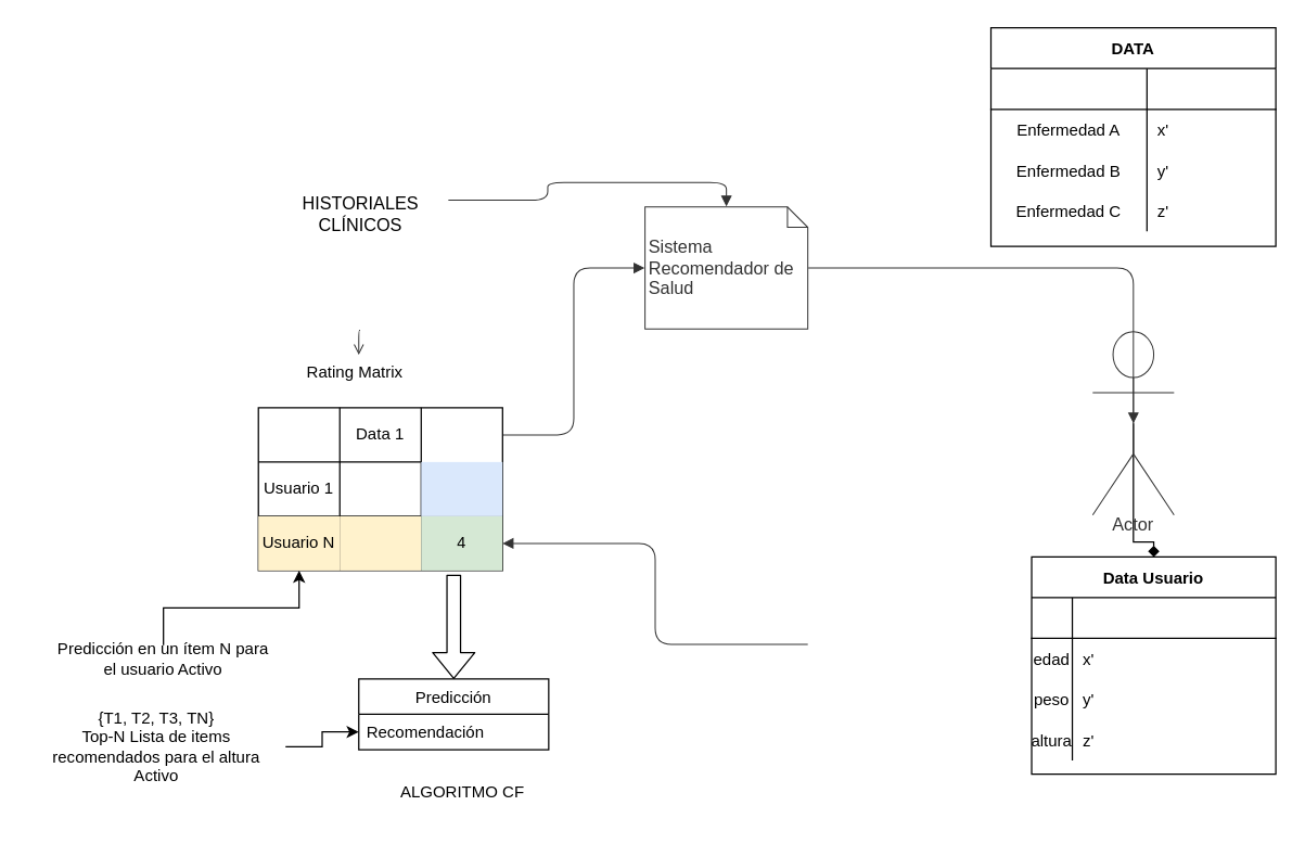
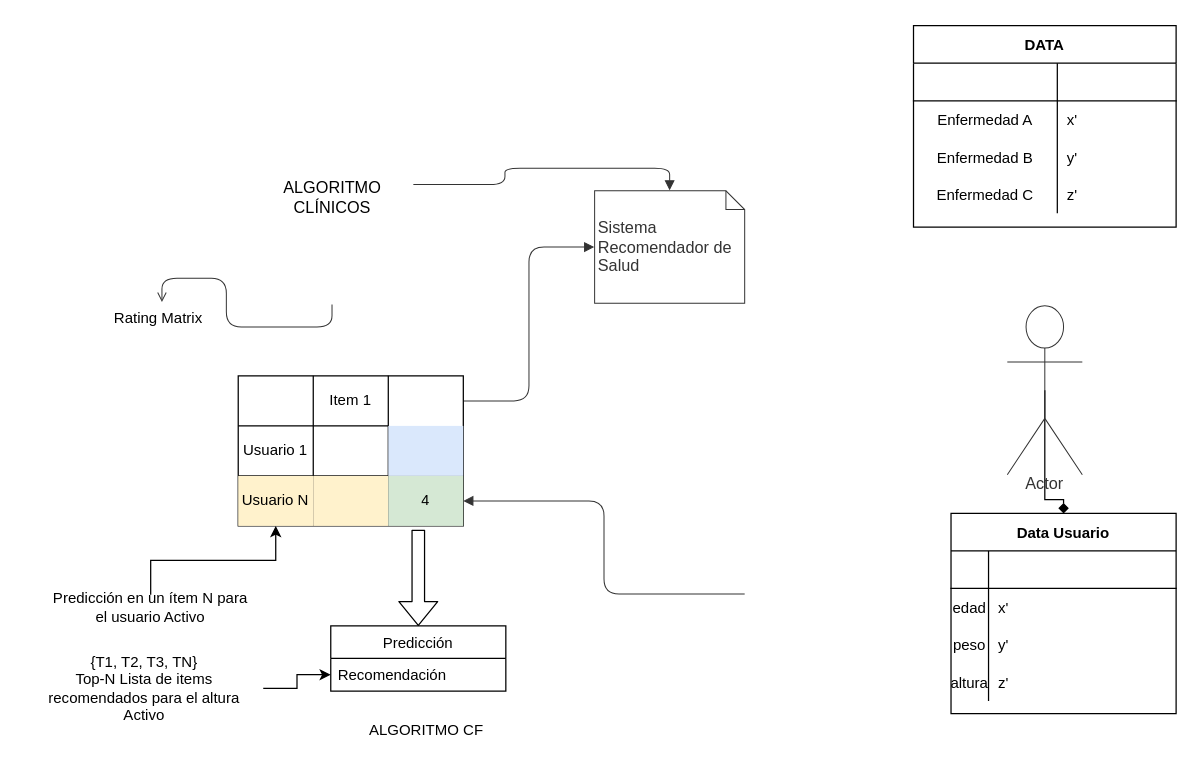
- <mxCell id="11" value="HISTORIALES&lt;br&gt;CLÍNICOS" style="html=1;overflow=block;blockSpacing=1;whiteSpace=wrap;shape=image;whiteSpace=wrap;fontSize=13;spacing=0;strokeColor=none;strokeOpacity=100;strokeWidth=0;image=https://images.lucid.app/images/6cbf0d53-ce0d-482c-adc7-3ac1ee875623/content;imageAspect=0;" vertex="1" parent="1"><mxGeometry x="198.5" y="70" width="133" height="173" as="geometry" /></mxCell>
+ <mxCell id="11" value="ALGORITMO&lt;br&gt;CLÍNICOS" style="html=1;overflow=block;blockSpacing=1;whiteSpace=wrap;shape=image;whiteSpace=wrap;fontSize=13;spacing=0;strokeColor=none;strokeOpacity=100;strokeWidth=0;image=https://images.lucid.app/images/6cbf0d53-ce0d-482c-adc7-3ac1ee875623/content;imageAspect=0;" vertex="1" parent="1"><mxGeometry x="198.5" y="70" width="133" height="173" as="geometry" /></mxCell>
- <mxCell id="6" value="" style="html=1;jettySize=18;whiteSpace=wrap;fontSize=13;strokeColor=#333333;strokeOpacity=100;strokeWidth=0.8;rounded=1;arcSize=24;edgeStyle=orthogonalEdgeStyle;startArrow=none;;endArrow=block;endFill=1;;exitX=1.003;exitY=0.5;exitPerimeter=0;entryX=0.5;entryY=0.5;entryPerimeter=0;" edge="1" parent="1" source="3" target="5"><mxGeometry width="100" height="100" relative="1" as="geometry"><Array as="points" /></mxGeometry></mxCell>
- <mxCell id="26" value="Rating Matrix" style="text;strokeColor=none;fillColor=none;align=left;verticalAlign=top;spacingLeft=4;spacingRight=4;overflow=hidden;rotatable=0;points=[[0,0.5],[1,0.5]];portConstraint=eastwest;" vertex="1" parent="1"><mxGeometry x="220" y="260" width="90" height="40" as="geometry" /></mxCell>
+ <mxCell id="26" value="Rating Matrix" style="text;strokeColor=none;fillColor=none;align=left;verticalAlign=top;spacingLeft=4;spacingRight=4;overflow=hidden;rotatable=0;points=[[0,0.5],[1,0.5]];portConstraint=eastwest;" vertex="1" parent="1"><mxGeometry x="85" y="240" width="90" height="40" as="geometry" /></mxCell>
- <mxCell id="15" value="Data 1" style="shape=partialRectangle;html=1;whiteSpace=wrap;connectable=0;fillColor=none;top=0;left=0;bottom=0;right=0;overflow=hidden;" vertex="1" parent="13"><mxGeometry x="60" width="60" height="40" as="geometry" /></mxCell>
+ <mxCell id="15" value="Item 1" style="shape=partialRectangle;html=1;whiteSpace=wrap;connectable=0;fillColor=none;top=0;left=0;bottom=0;right=0;overflow=hidden;" vertex="1" parent="13"><mxGeometry x="60" width="60" height="40" as="geometry" /></mxCell>
